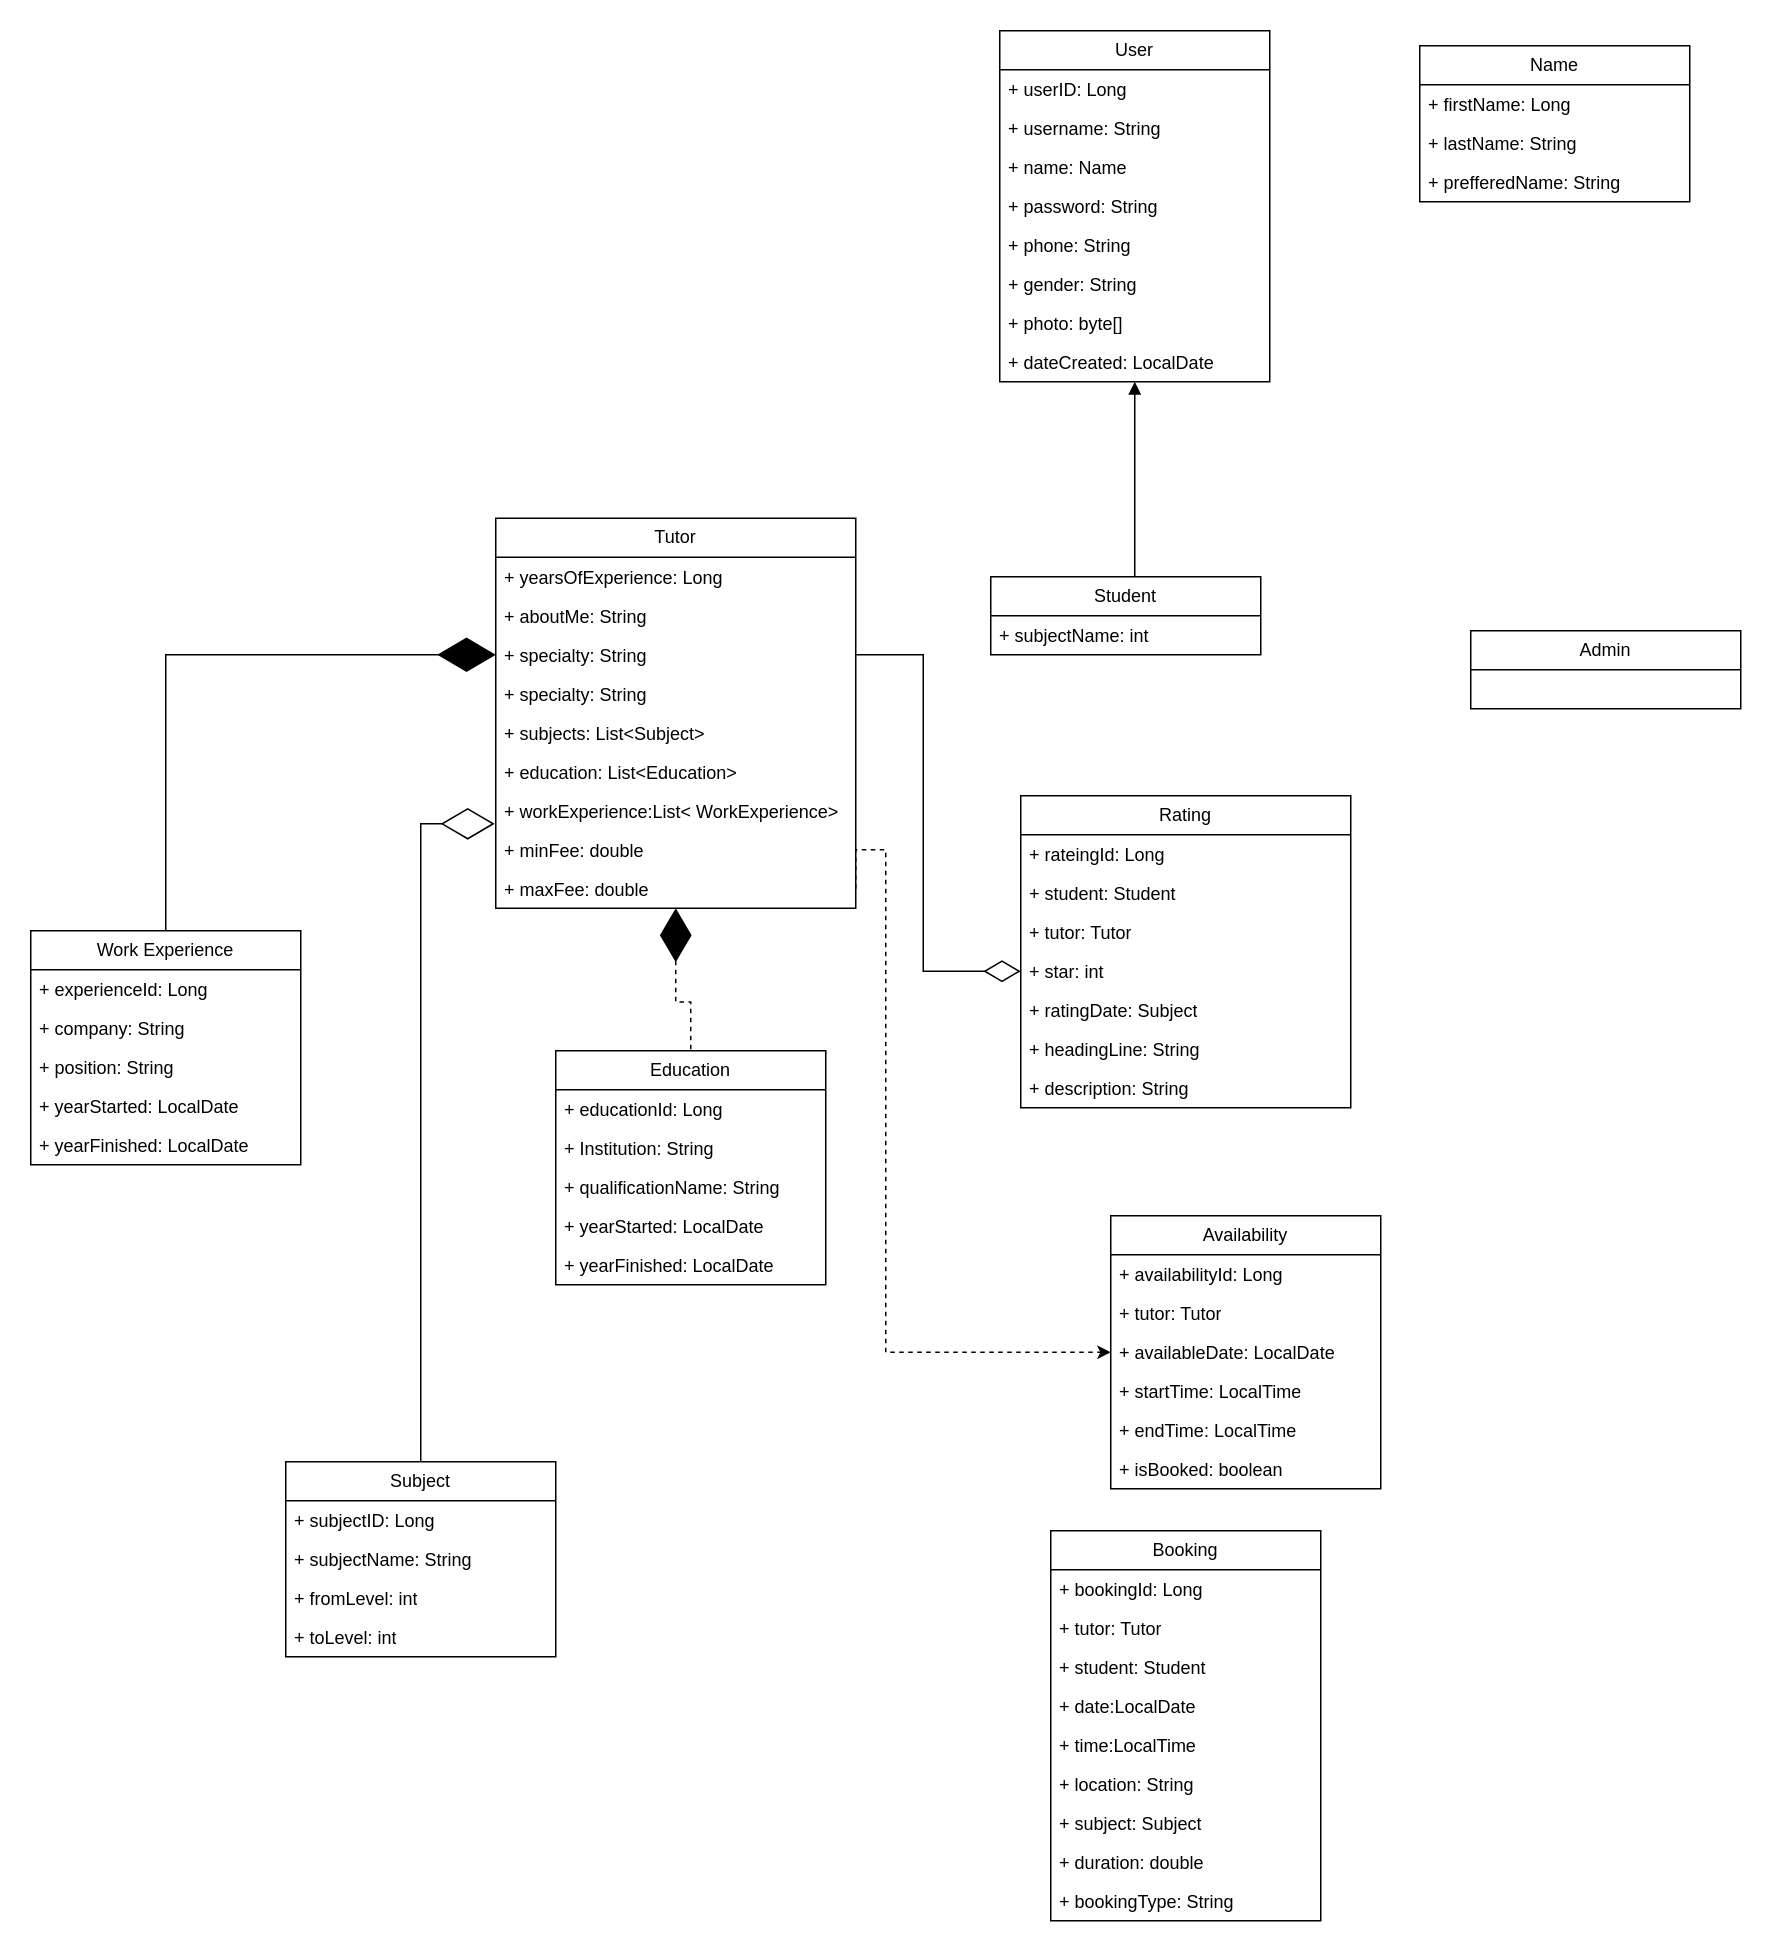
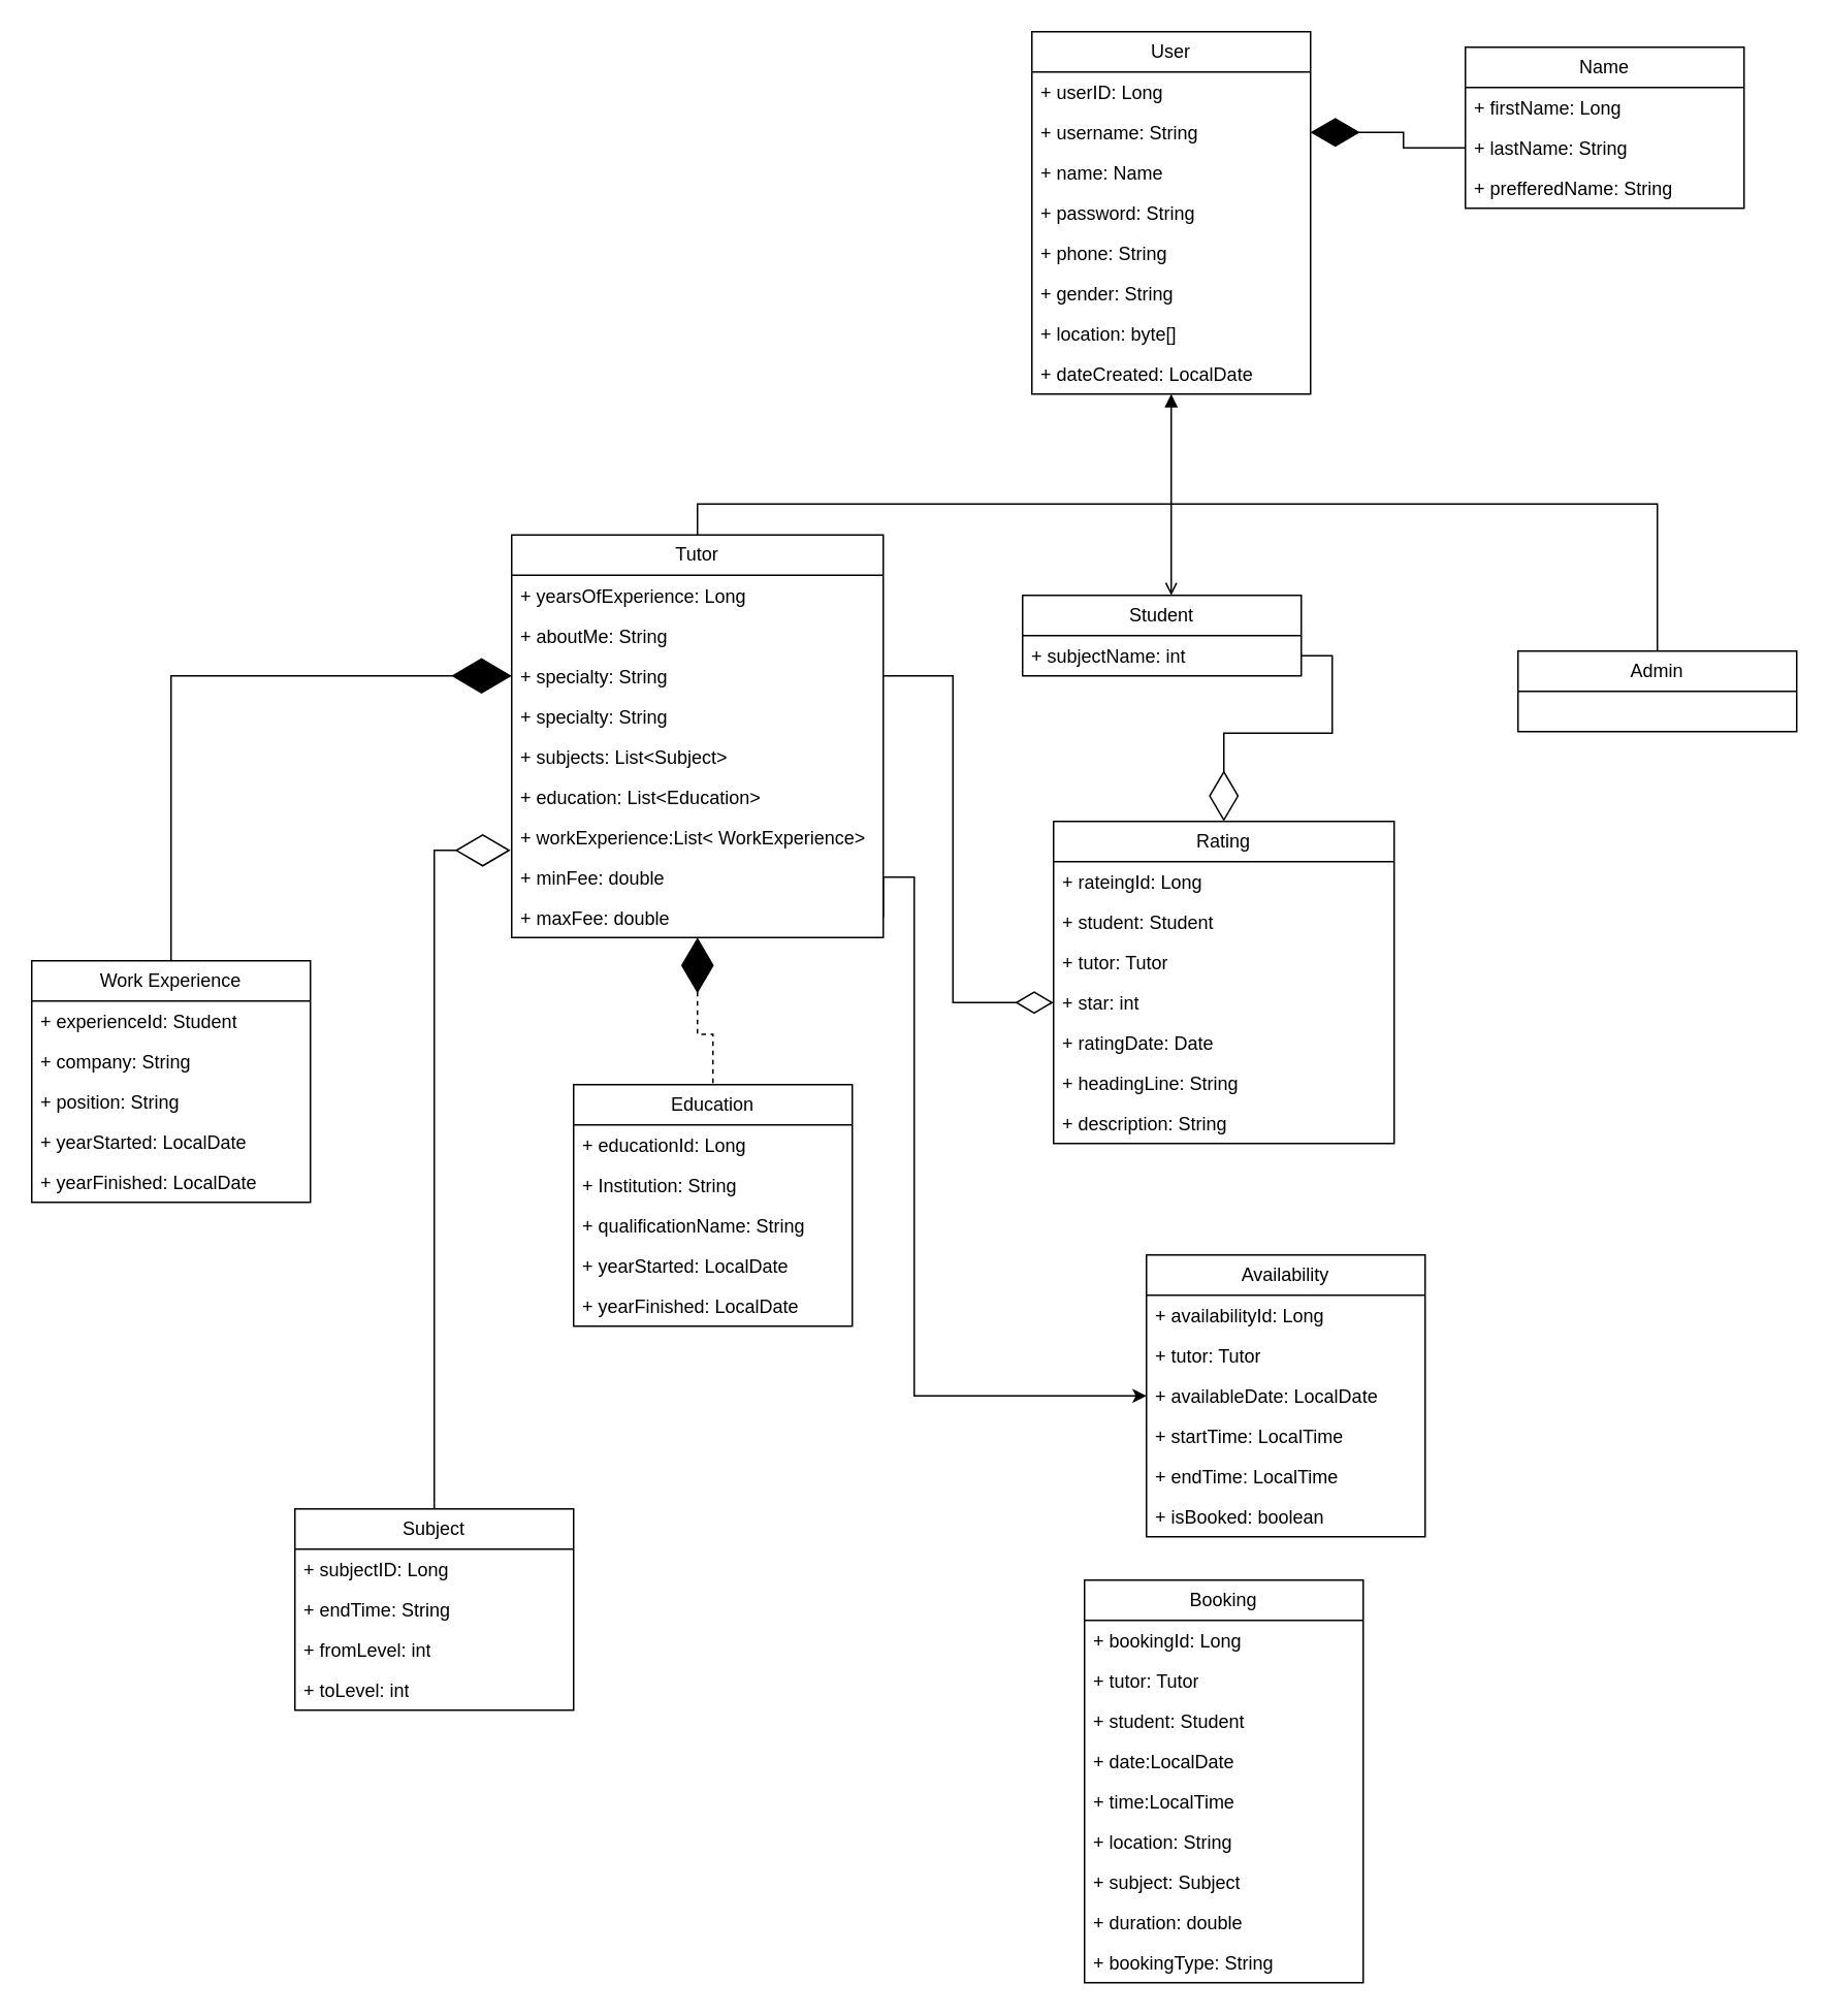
+ <mxCell id="37" style="edgeStyle=orthogonalEdgeStyle;rounded=0;orthogonalLoop=1;jettySize=auto;html=1;entryX=1;entryY=0.5;entryDx=0;entryDy=0;endArrow=diamondThin;endFill=1;endSize=29;" parent="1" source="35" target="6" edge="1"><mxGeometry relative="1" as="geometry" /></mxCell>
- <mxCell id="11" value="+ photo: byte[]" style="text;strokeColor=none;fillColor=none;align=left;verticalAlign=top;spacingLeft=4;spacingRight=4;overflow=hidden;rotatable=0;points=[[0,0.5],[1,0.5]];portConstraint=eastwest;whiteSpace=wrap;html=1;" parent="4" vertex="1"><mxGeometry y="182" width="180" height="26" as="geometry" /></mxCell>
+ <mxCell id="11" value="+ location: byte[]" style="text;strokeColor=none;fillColor=none;align=left;verticalAlign=top;spacingLeft=4;spacingRight=4;overflow=hidden;rotatable=0;points=[[0,0.5],[1,0.5]];portConstraint=eastwest;whiteSpace=wrap;html=1;" parent="4" vertex="1"><mxGeometry y="182" width="180" height="26" as="geometry" /></mxCell>
+ <mxCell id="17" style="edgeStyle=orthogonalEdgeStyle;rounded=0;orthogonalLoop=1;jettySize=auto;html=1;exitX=0.5;exitY=0;exitDx=0;exitDy=0;entryX=0.5;entryY=0;entryDx=0;entryDy=0;endArrow=none;startFill=0;" parent="1" source="18" target="15" edge="1"><mxGeometry relative="1" as="geometry"><mxPoint x="440" y="330" as="sourcePoint" /><mxPoint x="1070" y="405" as="targetPoint" /></mxGeometry></mxCell>
- <mxCell id="3" style="edgeStyle=orthogonalEdgeStyle;rounded=0;orthogonalLoop=1;jettySize=auto;html=1;endArrow=none;startFill=1;startArrow=block;" parent="1" source="4" target="13" edge="1"><mxGeometry relative="1" as="geometry"><mxPoint x="756" y="330" as="targetPoint" /><Array as="points"><mxPoint x="756" y="340" /><mxPoint x="756" y="340" /></Array></mxGeometry></mxCell>
+ <mxCell id="3" style="edgeStyle=orthogonalEdgeStyle;rounded=0;orthogonalLoop=1;jettySize=auto;html=1;endArrow=open;startFill=1;startArrow=block;" parent="1" source="4" target="13" edge="1"><mxGeometry relative="1" as="geometry"><mxPoint x="756" y="330" as="targetPoint" /><Array as="points"><mxPoint x="756" y="340" /><mxPoint x="756" y="340" /></Array></mxGeometry></mxCell>
+ <mxCell id="78" style="edgeStyle=orthogonalEdgeStyle;rounded=0;orthogonalLoop=1;jettySize=auto;html=1;entryX=0.5;entryY=0;entryDx=0;entryDy=0;endArrow=diamondThin;endFill=0;endSize=30;" parent="1" source="14" target="68" edge="1"><mxGeometry relative="1" as="geometry" /></mxCell>
- <mxCell id="63" value="+ experienceId: Long" style="text;strokeColor=none;fillColor=none;align=left;verticalAlign=top;spacingLeft=4;spacingRight=4;overflow=hidden;rotatable=0;points=[[0,0.5],[1,0.5]];portConstraint=eastwest;whiteSpace=wrap;html=1;" parent="62" vertex="1"><mxGeometry y="26" width="180" height="26" as="geometry" /></mxCell>
+ <mxCell id="63" value="+ experienceId: Student" style="text;strokeColor=none;fillColor=none;align=left;verticalAlign=top;spacingLeft=4;spacingRight=4;overflow=hidden;rotatable=0;points=[[0,0.5],[1,0.5]];portConstraint=eastwest;whiteSpace=wrap;html=1;" parent="62" vertex="1"><mxGeometry y="26" width="180" height="26" as="geometry" /></mxCell>
- <mxCell id="73" value="+ ratingDate: Subject" style="text;strokeColor=none;fillColor=none;align=left;verticalAlign=top;spacingLeft=4;spacingRight=4;overflow=hidden;rotatable=0;points=[[0,0.5],[1,0.5]];portConstraint=eastwest;whiteSpace=wrap;html=1;" parent="68" vertex="1"><mxGeometry y="130" width="220" height="26" as="geometry" /></mxCell>
+ <mxCell id="73" value="+ ratingDate: Date" style="text;strokeColor=none;fillColor=none;align=left;verticalAlign=top;spacingLeft=4;spacingRight=4;overflow=hidden;rotatable=0;points=[[0,0.5],[1,0.5]];portConstraint=eastwest;whiteSpace=wrap;html=1;" parent="68" vertex="1"><mxGeometry y="130" width="220" height="26" as="geometry" /></mxCell>
- <mxCell id="79" style="edgeStyle=orthogonalEdgeStyle;rounded=0;orthogonalLoop=1;jettySize=auto;html=1;exitX=1;exitY=0.5;exitDx=0;exitDy=0;entryX=0;entryY=0.5;entryDx=0;entryDy=0;dashed=1;" parent="1" source="27" target="54" edge="1"><mxGeometry relative="1" as="geometry"><Array as="points"><mxPoint x="590" y="566" /><mxPoint x="590" y="901" /></Array></mxGeometry></mxCell>
+ <mxCell id="79" style="edgeStyle=orthogonalEdgeStyle;rounded=0;orthogonalLoop=1;jettySize=auto;html=1;exitX=1;exitY=0.5;exitDx=0;exitDy=0;entryX=0;entryY=0.5;entryDx=0;entryDy=0;" parent="1" source="27" target="54" edge="1"><mxGeometry relative="1" as="geometry"><Array as="points"><mxPoint x="590" y="566" /><mxPoint x="590" y="901" /></Array></mxGeometry></mxCell>
- <mxCell id="30" value="+ subjectName: String" style="text;strokeColor=none;fillColor=none;align=left;verticalAlign=top;spacingLeft=4;spacingRight=4;overflow=hidden;rotatable=0;points=[[0,0.5],[1,0.5]];portConstraint=eastwest;whiteSpace=wrap;html=1;" parent="28" vertex="1"><mxGeometry y="52" width="180" height="26" as="geometry" /></mxCell>
+ <mxCell id="30" value="+ endTime: String" style="text;strokeColor=none;fillColor=none;align=left;verticalAlign=top;spacingLeft=4;spacingRight=4;overflow=hidden;rotatable=0;points=[[0,0.5],[1,0.5]];portConstraint=eastwest;whiteSpace=wrap;html=1;" parent="28" vertex="1"><mxGeometry y="52" width="180" height="26" as="geometry" /></mxCell>
